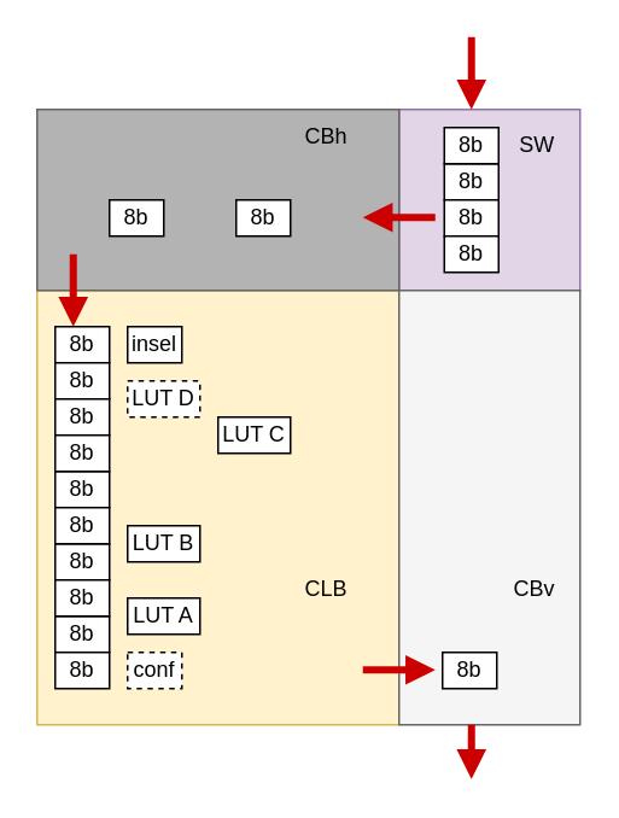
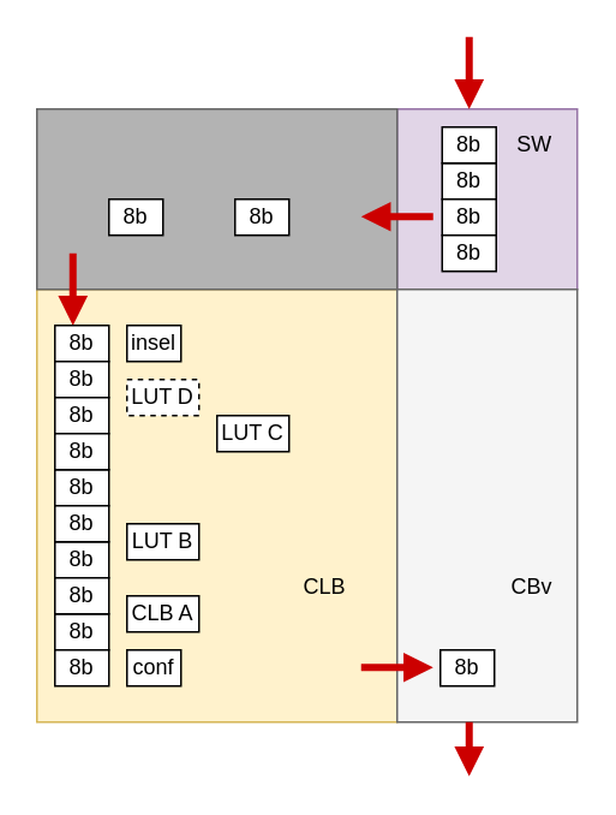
- <mxCell id="36" value="CBh" style="text;html=1;strokeColor=none;fillColor=none;align=center;verticalAlign=middle;whiteSpace=wrap;rounded=0;" vertex="1" parent="1"><mxGeometry x="150" y="60" width="60" height="30" as="geometry" /></mxCell>
- <mxCell id="25" value="LUT A" style="rounded=0;whiteSpace=wrap;html=1;" parent="1" vertex="1"><mxGeometry x="70" y="330" width="40" height="20" as="geometry" /></mxCell>
+ <mxCell id="25" value="CLB A" style="rounded=0;whiteSpace=wrap;html=1;" parent="1" vertex="1"><mxGeometry x="70" y="330" width="40" height="20" as="geometry" /></mxCell>
- <mxCell id="29" value="conf" style="rounded=0;whiteSpace=wrap;html=1;dashed=1;" parent="1" vertex="1"><mxGeometry x="70" y="360" width="30" height="20" as="geometry" /></mxCell>
+ <mxCell id="29" value="conf" style="rounded=0;whiteSpace=wrap;html=1;" parent="1" vertex="1"><mxGeometry x="70" y="360" width="30" height="20" as="geometry" /></mxCell>
